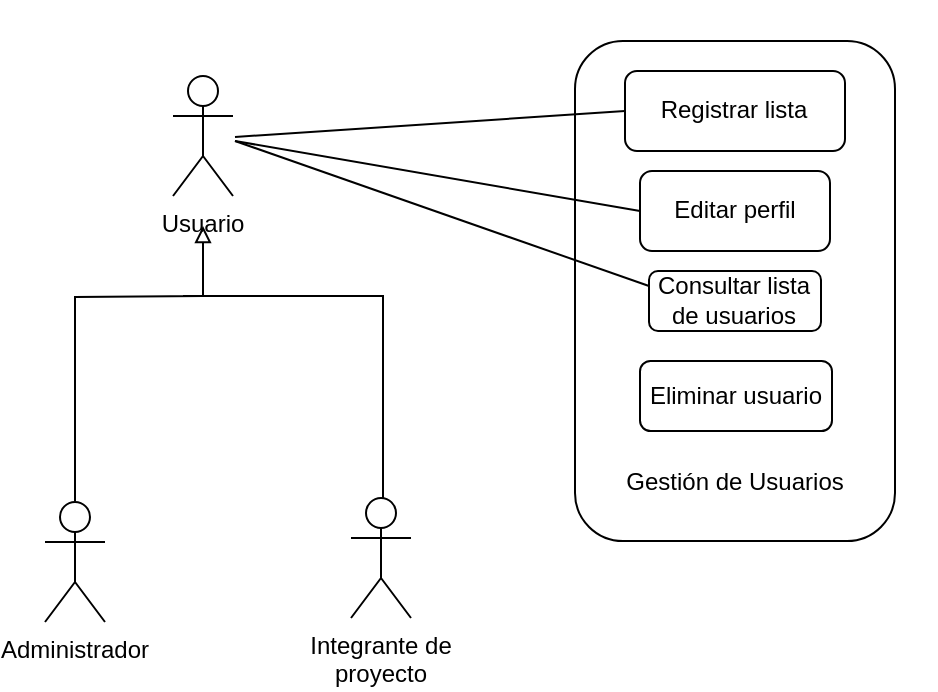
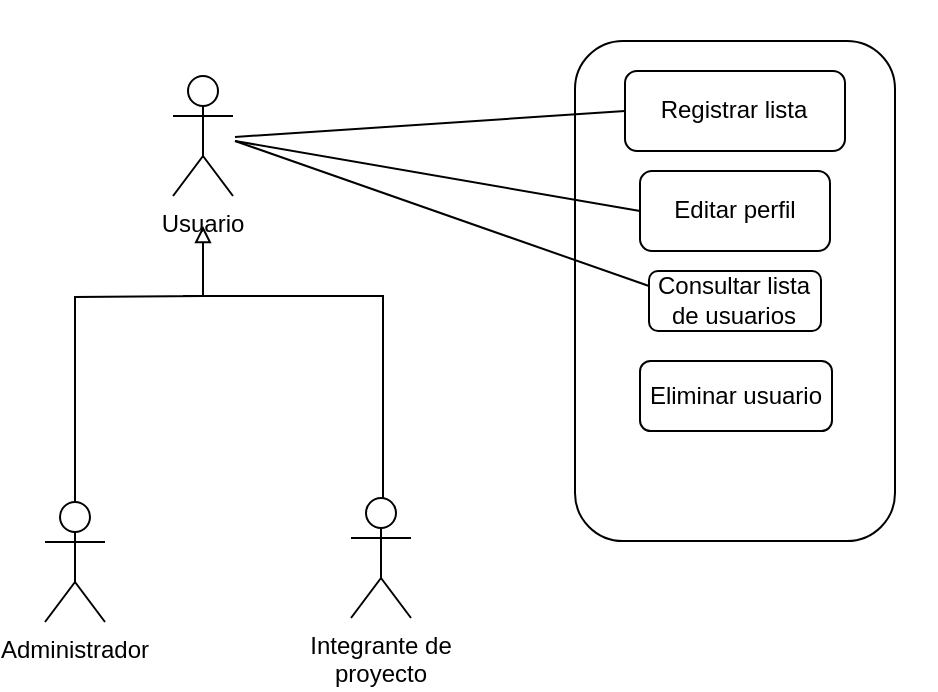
- <mxCell id="12" value="Gestión de Usuarios" style="text;html=1;align=center;verticalAlign=middle;resizable=0;points=[];autosize=1;" vertex="1" parent="1"><mxGeometry x="305" y="231" width="120" height="20" as="geometry" /></mxCell>
